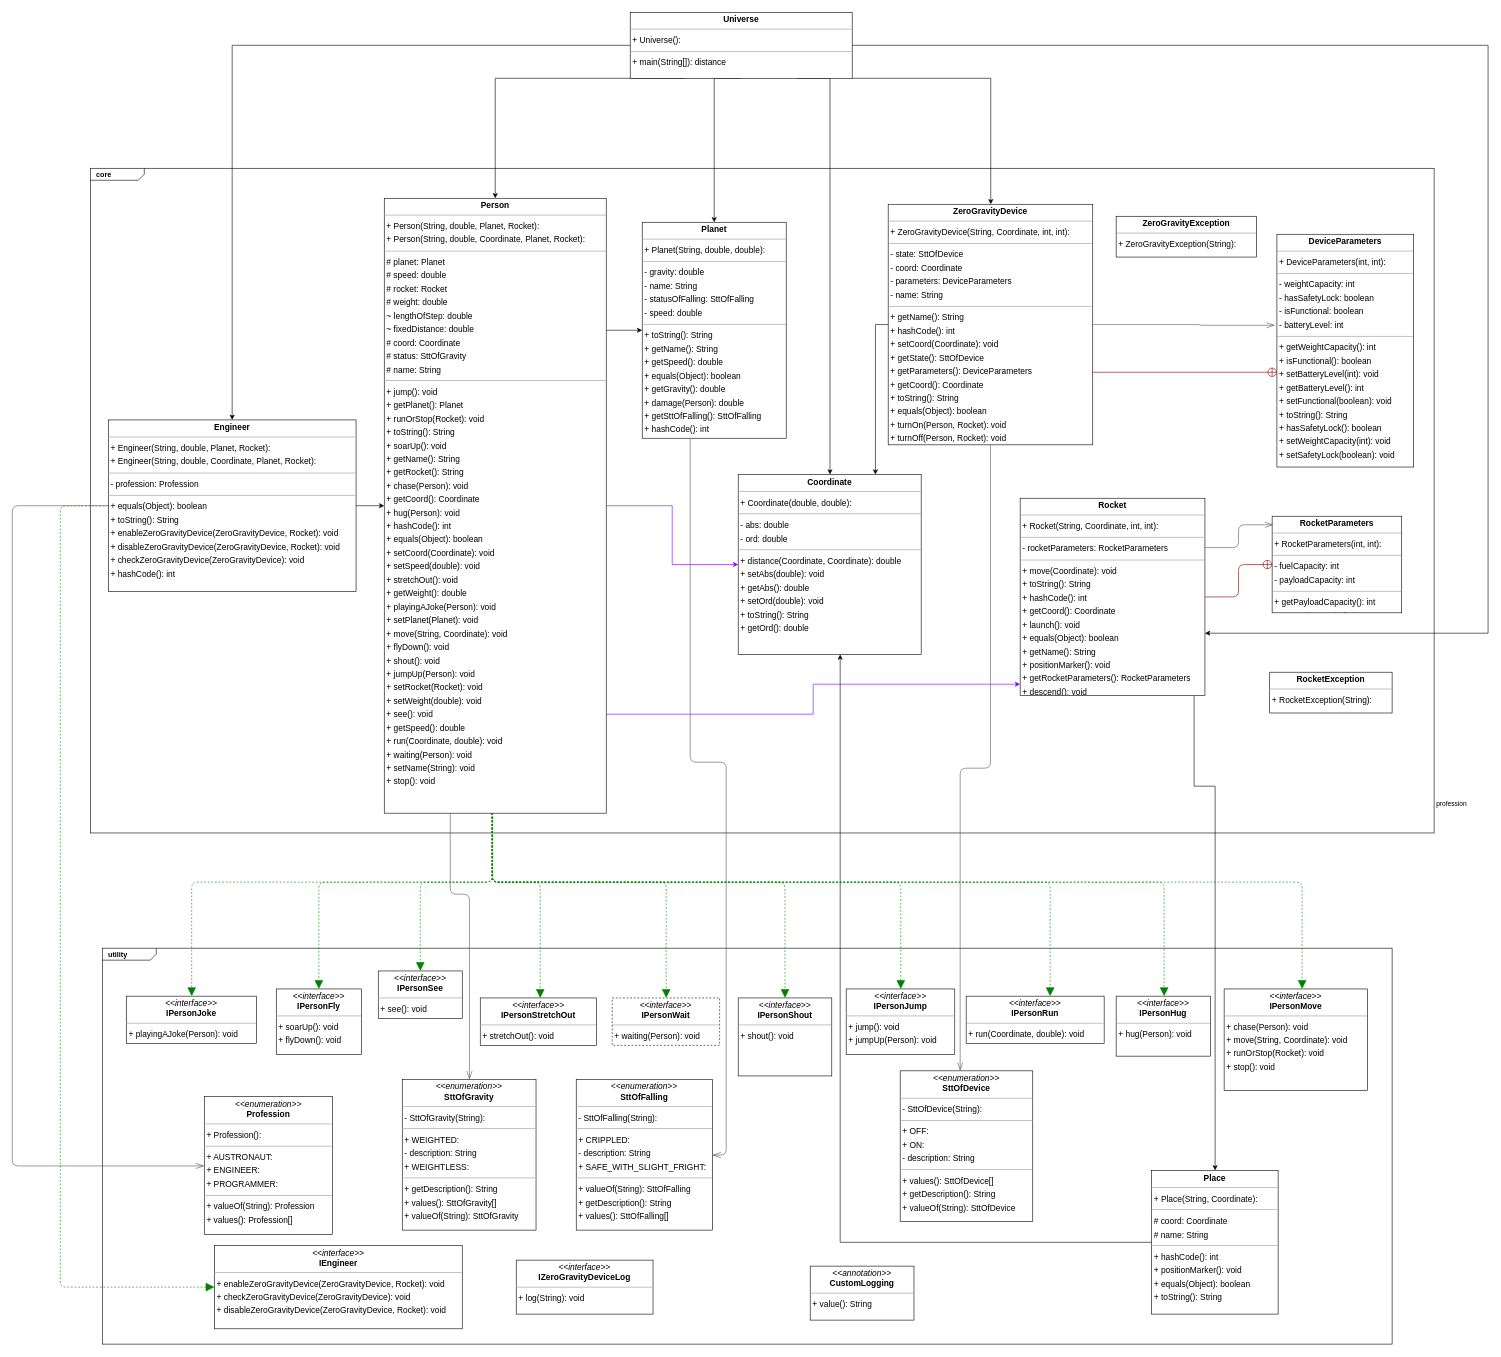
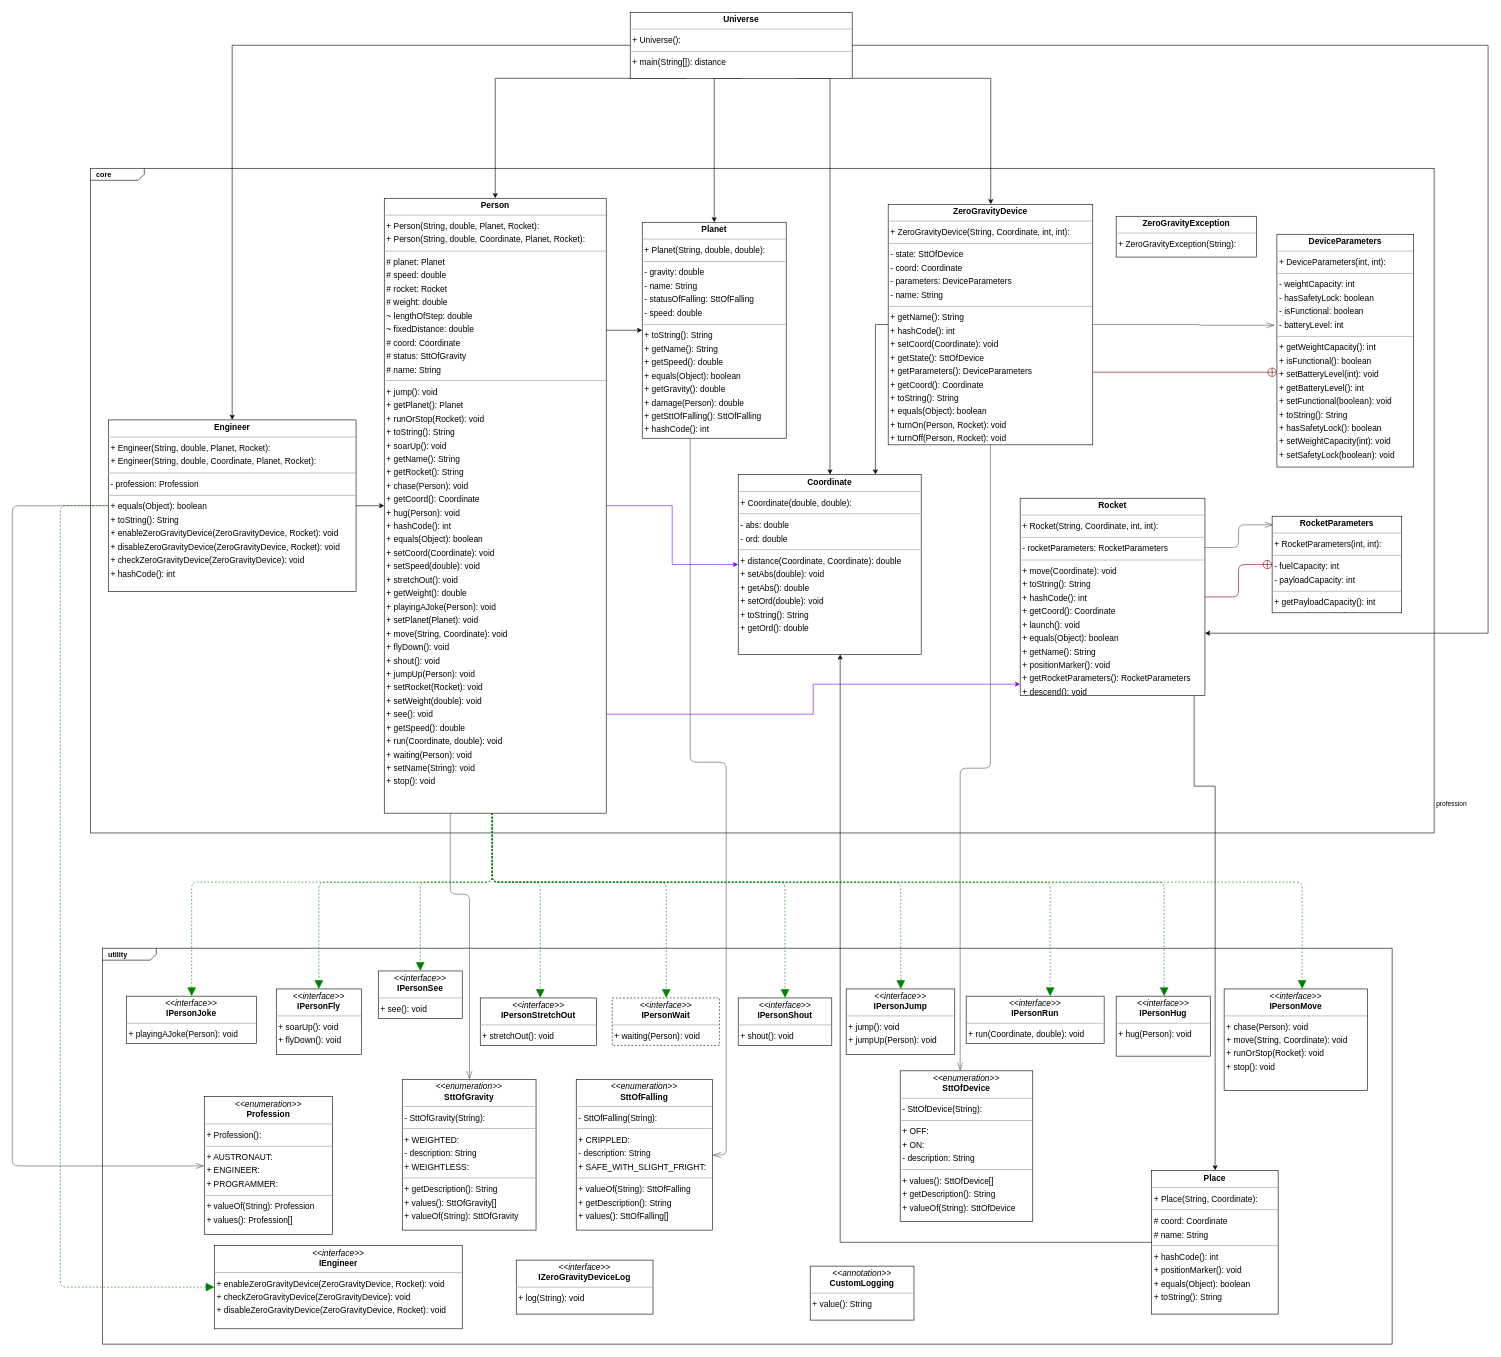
- <mxCell id="30" value="&lt;p style=&quot;margin:0px;margin-top:4px;text-align:center;&quot;&gt;&lt;b&gt;RocketException&lt;/b&gt;&lt;/p&gt;&lt;hr size=&quot;1&quot;/&gt;&lt;p style=&quot;margin:0 0 0 4px;line-height:1.6;&quot;&gt;+ RocketException(String): &lt;/p&gt;" style="verticalAlign=top;align=left;overflow=fill;fontSize=14;fontFamily=Helvetica;html=1;rounded=0;shadow=0;comic=0;labelBackgroundColor=none;strokeWidth=1;" parent="1" vertex="1"><mxGeometry x="2116" y="1120" width="204" height="68" as="geometry" /></mxCell>
- <mxCell id="17" value="&lt;p style=&quot;margin:0px;margin-top:4px;text-align:center;&quot;&gt;&lt;i&gt;&amp;lt;&amp;lt;interface&amp;gt;&amp;gt;&lt;/i&gt;&lt;br/&gt;&lt;b&gt;IPersonShout&lt;/b&gt;&lt;/p&gt;&lt;hr size=&quot;1&quot;/&gt;&lt;p style=&quot;margin:0 0 0 4px;line-height:1.6;&quot;&gt;+ shout(): void&lt;/p&gt;" style="verticalAlign=top;align=left;overflow=fill;fontSize=14;fontFamily=Helvetica;html=1;rounded=0;shadow=0;comic=0;labelBackgroundColor=none;strokeWidth=1;" parent="1" vertex="1"><mxGeometry x="1230" y="1663" width="156" height="130" as="geometry" /></mxCell>
+ <mxCell id="17" value="&lt;p style=&quot;margin:0px;margin-top:4px;text-align:center;&quot;&gt;&lt;i&gt;&amp;lt;&amp;lt;interface&amp;gt;&amp;gt;&lt;/i&gt;&lt;br/&gt;&lt;b&gt;IPersonShout&lt;/b&gt;&lt;/p&gt;&lt;hr size=&quot;1&quot;/&gt;&lt;p style=&quot;margin:0 0 0 4px;line-height:1.6;&quot;&gt;+ shout(): void&lt;/p&gt;" style="verticalAlign=top;align=left;overflow=fill;fontSize=14;fontFamily=Helvetica;html=1;rounded=0;shadow=0;comic=0;labelBackgroundColor=none;strokeWidth=1;" parent="1" vertex="1"><mxGeometry x="1230" y="1663" width="156" height="79" as="geometry" /></mxCell>
